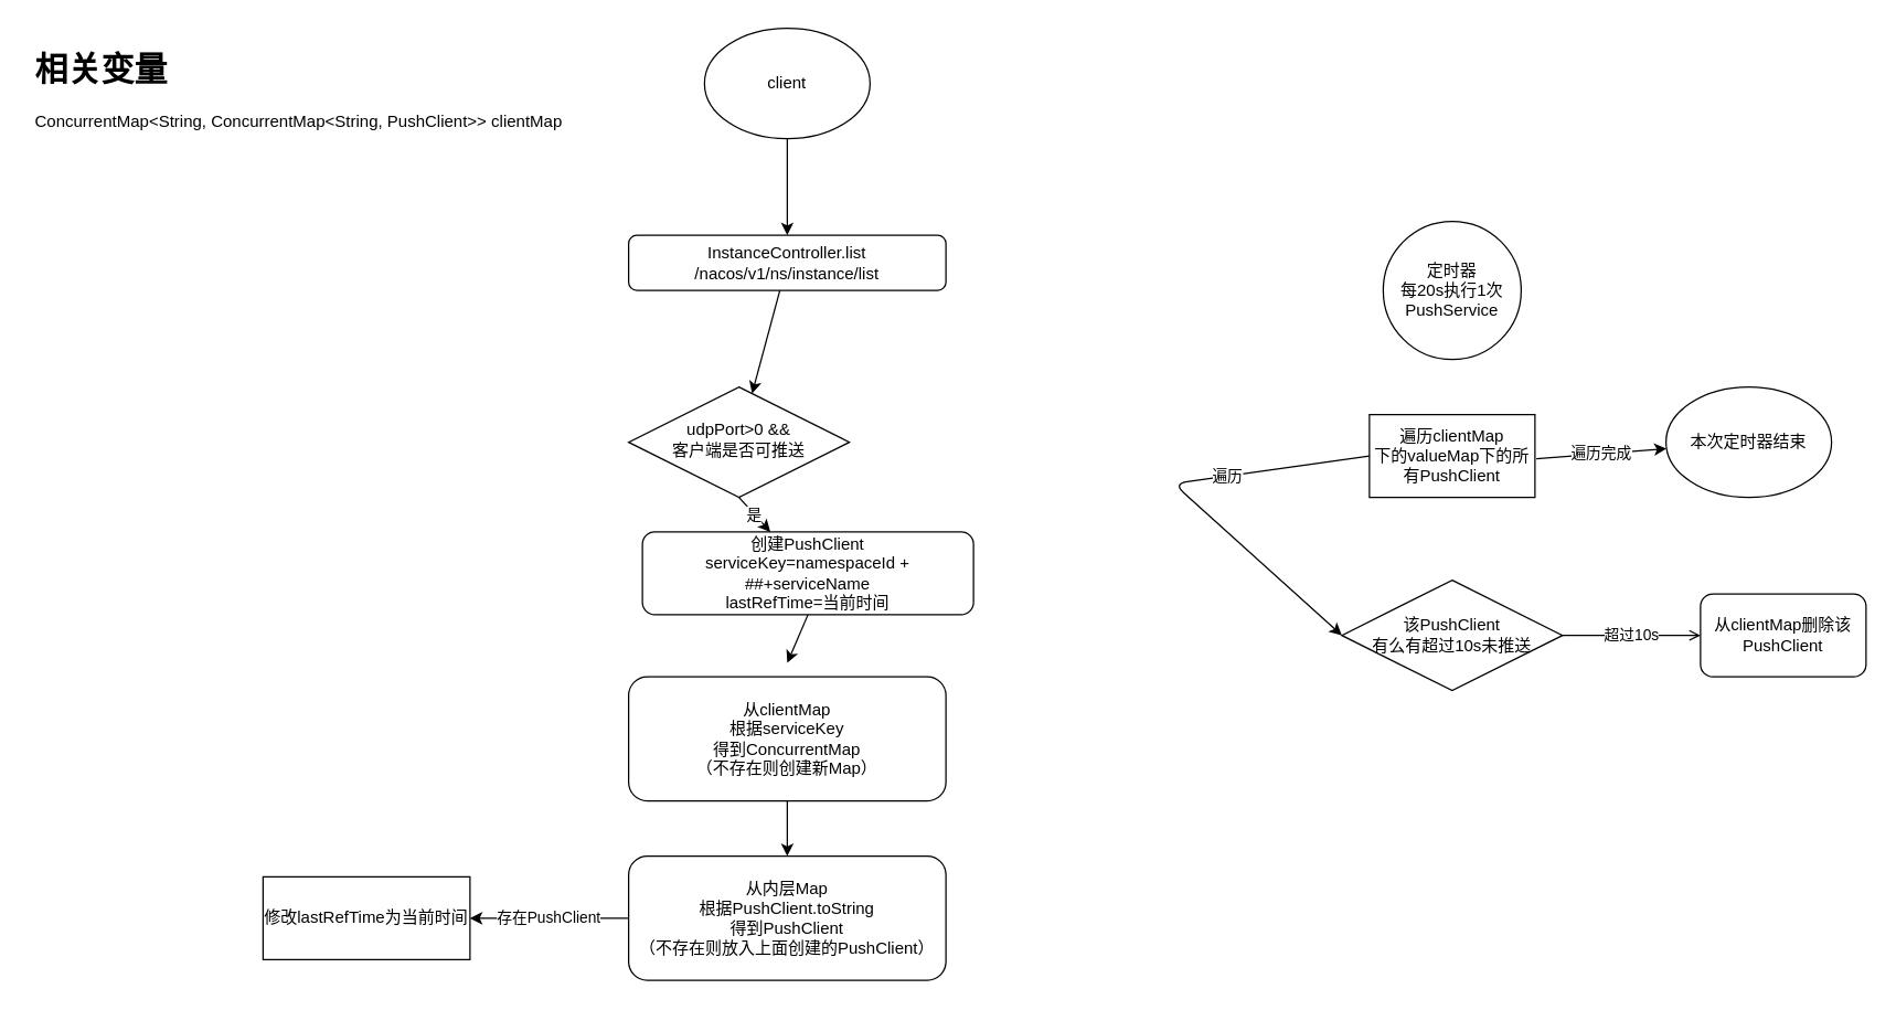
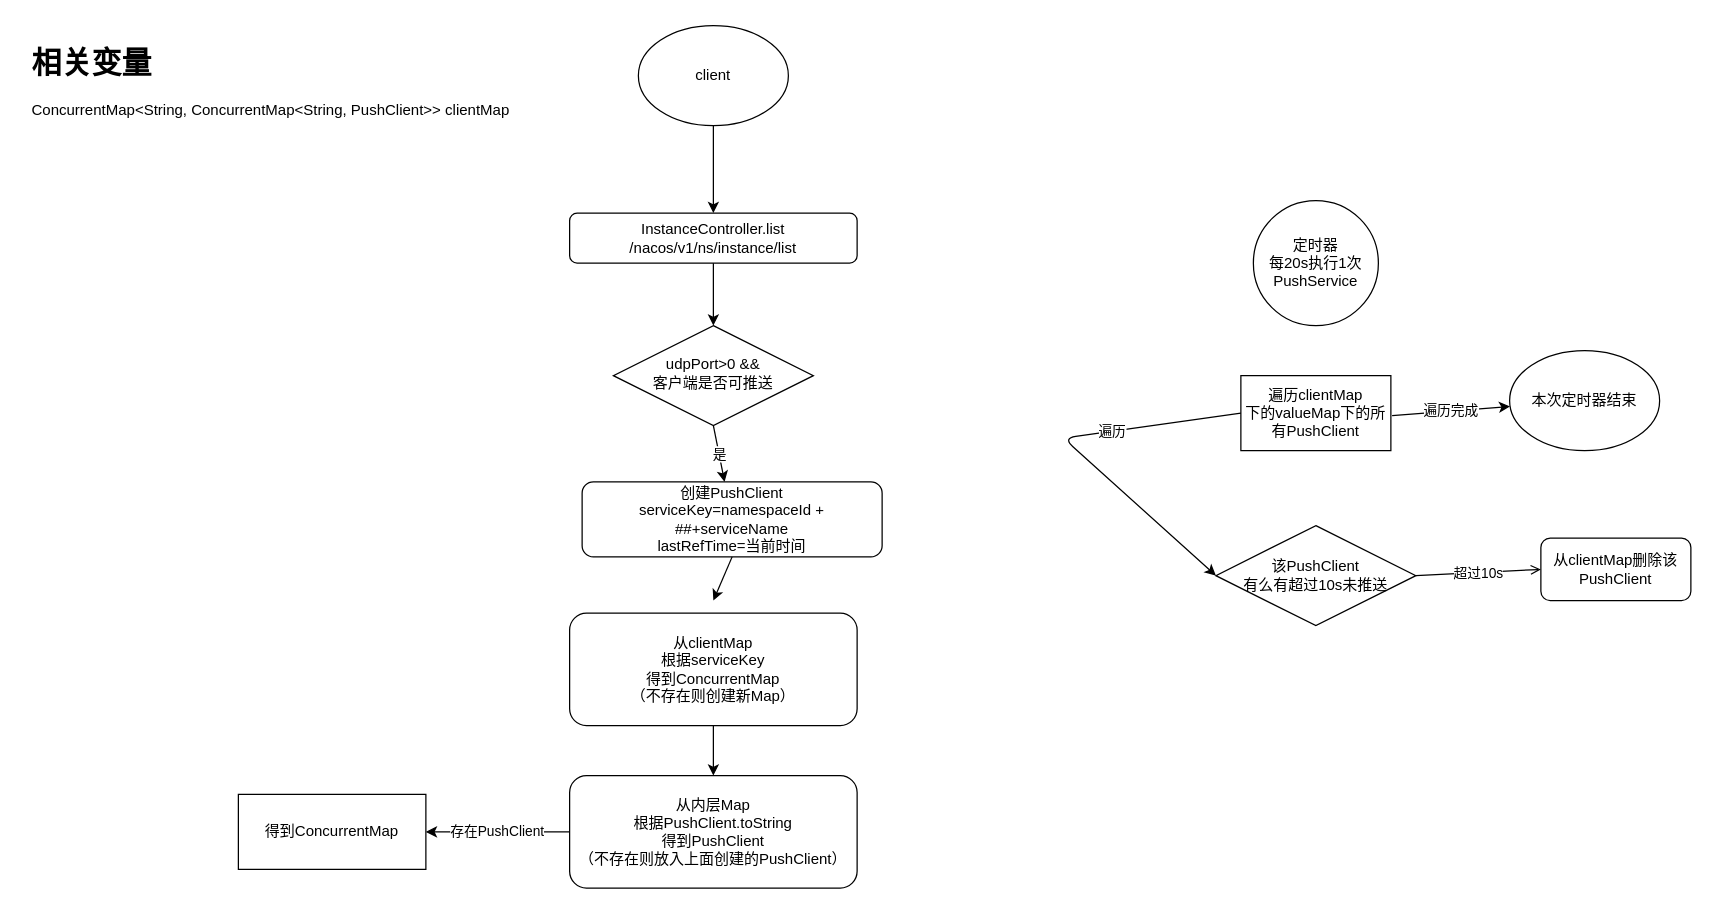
- <mxCell id="3" value="udpPort&amp;gt;0 &amp;amp;&amp;amp;&lt;br&gt;客户端是否可推送" style="rhombus;whiteSpace=wrap;html=1;shadow=0;fontFamily=Helvetica;fontSize=12;align=center;strokeWidth=1;spacing=6;spacingTop=-4;" parent="1" vertex="1"><mxGeometry x="455" y="280" width="160" height="80" as="geometry" /></mxCell>
+ <mxCell id="3" value="udpPort&amp;gt;0 &amp;amp;&amp;amp;&lt;br&gt;客户端是否可推送" style="rhombus;whiteSpace=wrap;html=1;shadow=0;fontFamily=Helvetica;fontSize=12;align=center;strokeWidth=1;spacing=6;spacingTop=-4;" parent="1" vertex="1"><mxGeometry x="490" y="260" width="160" height="80" as="geometry" /></mxCell>
- <mxCell id="20" value="从clientMap删除该&lt;br&gt;PushClient" style="rounded=1;whiteSpace=wrap;html=1;" parent="1" vertex="1"><mxGeometry x="1232" y="430" width="120" height="60" as="geometry" /></mxCell>
+ <mxCell id="20" value="从clientMap删除该&lt;br&gt;PushClient" style="rounded=1;whiteSpace=wrap;html=1;" parent="1" vertex="1"><mxGeometry x="1232" y="430" width="120" height="50" as="geometry" /></mxCell>
- <mxCell id="11" value="修改lastRefTime为当前时间" style="rounded=0;whiteSpace=wrap;html=1;" parent="1" vertex="1"><mxGeometry x="190" y="635" width="150" height="60" as="geometry" /></mxCell>
+ <mxCell id="11" value="得到ConcurrentMap" style="rounded=0;whiteSpace=wrap;html=1;" parent="1" vertex="1"><mxGeometry x="190" y="635" width="150" height="60" as="geometry" /></mxCell>
